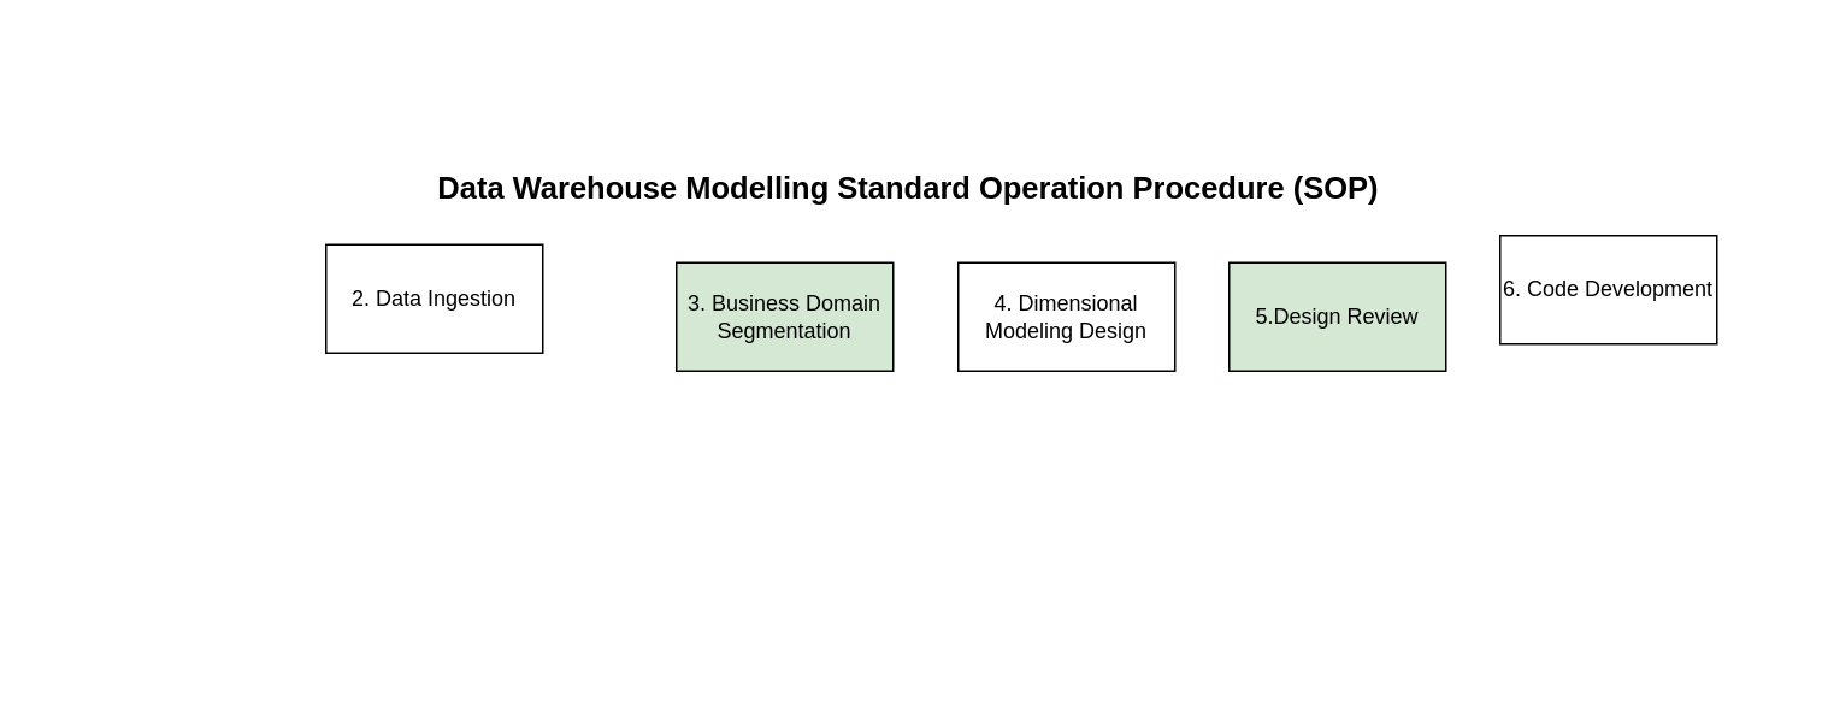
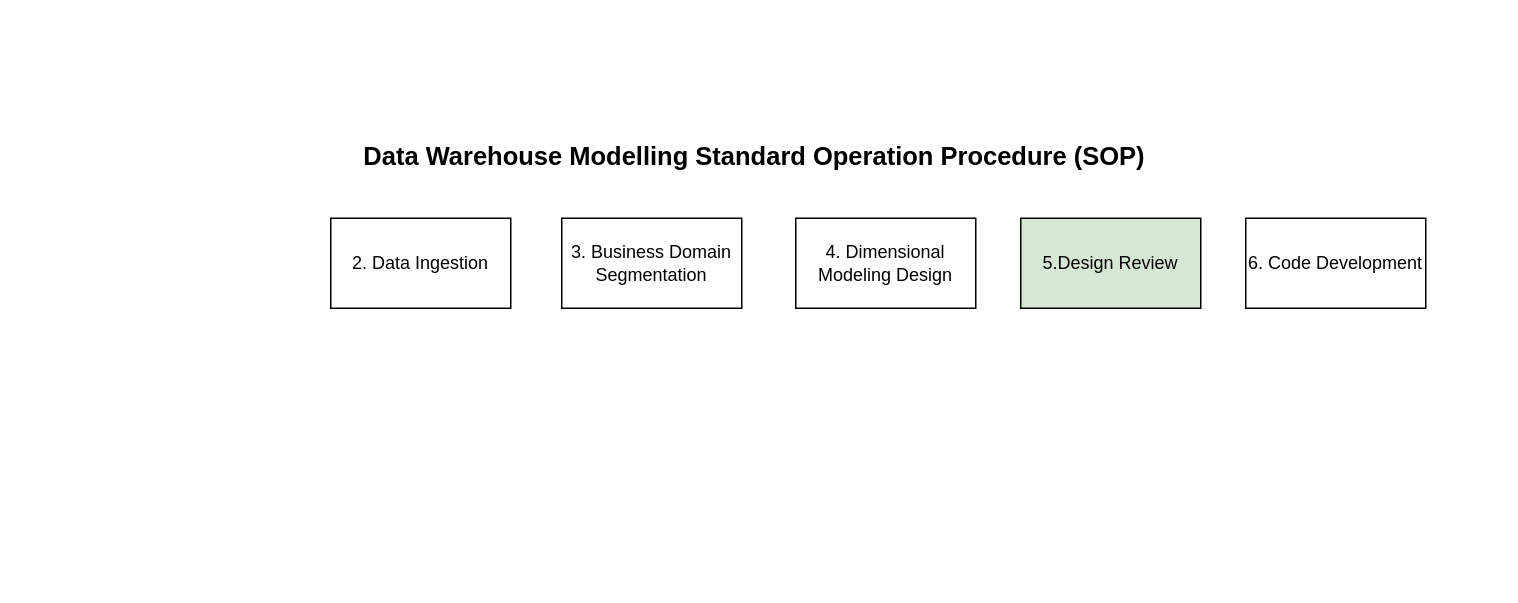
- <mxCell id="7" value="6. Code Development" style="rounded=0;whiteSpace=wrap;html=1;" vertex="1" parent="1"><mxGeometry x="830" y="130" width="120" height="60" as="geometry" /></mxCell>
+ <mxCell id="7" value="6. Code Development" style="rounded=0;whiteSpace=wrap;html=1;" vertex="1" parent="1"><mxGeometry x="830" y="145" width="120" height="60" as="geometry" /></mxCell>
- <mxCell id="3" value="2. Data Ingestion" style="rounded=0;whiteSpace=wrap;html=1;" vertex="1" parent="1"><mxGeometry x="180" y="135" width="120" height="60" as="geometry" /></mxCell>
+ <mxCell id="3" value="2. Data Ingestion" style="rounded=0;whiteSpace=wrap;html=1;" vertex="1" parent="1"><mxGeometry x="220" y="145" width="120" height="60" as="geometry" /></mxCell>
- <mxCell id="4" value="3. Business Domain Segmentation" style="rounded=0;whiteSpace=wrap;html=1;fillColor=#d5e8d4;" vertex="1" parent="1"><mxGeometry x="374" y="145" width="120" height="60" as="geometry" /></mxCell>
+ <mxCell id="4" value="3. Business Domain Segmentation" style="rounded=0;whiteSpace=wrap;html=1;" vertex="1" parent="1"><mxGeometry x="374" y="145" width="120" height="60" as="geometry" /></mxCell>
